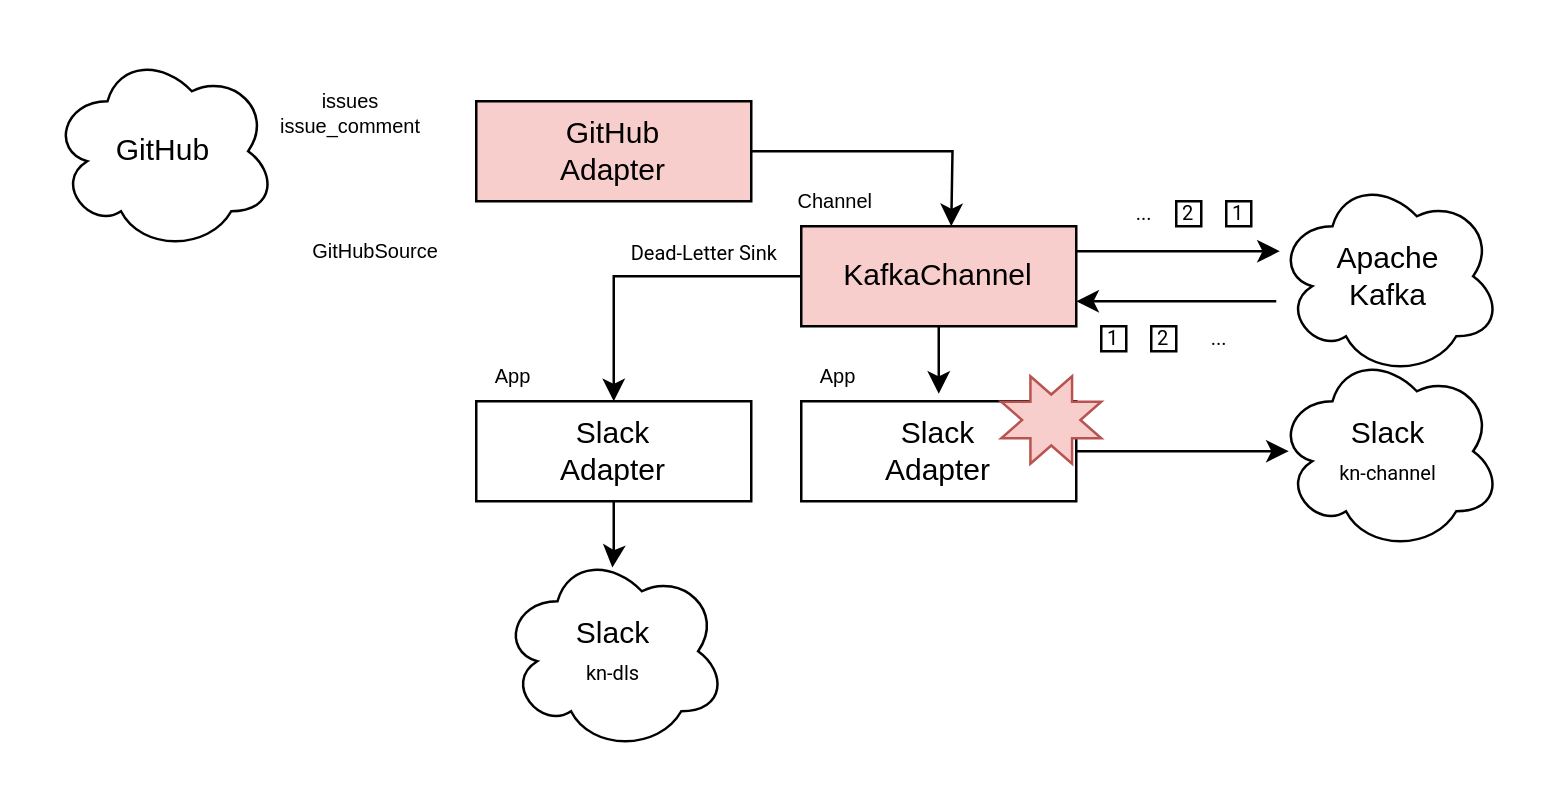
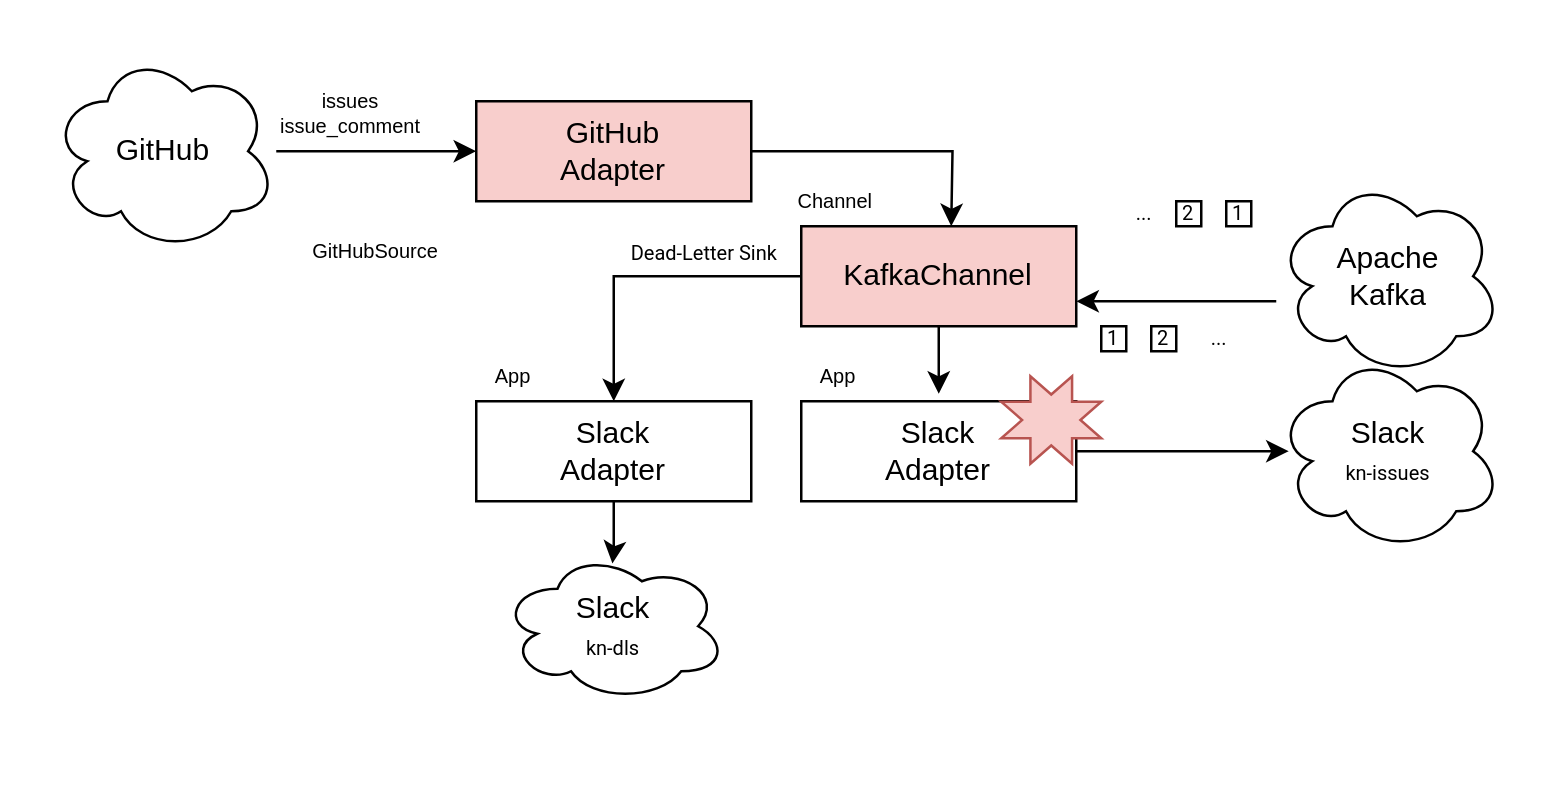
+ <mxCell id="2" value="" style="edgeStyle=orthogonalEdgeStyle;rounded=0;orthogonalLoop=1;jettySize=auto;html=1;" edge="1" parent="1" source="3" target="5"><mxGeometry relative="1" as="geometry" /></mxCell>
- <mxCell id="12" style="edgeStyle=orthogonalEdgeStyle;rounded=0;orthogonalLoop=1;jettySize=auto;html=1;" edge="1" parent="1" source="17" target="18"><mxGeometry relative="1" as="geometry"><Array as="points"><mxPoint x="490" y="100" /><mxPoint x="490" y="100" /></Array></mxGeometry></mxCell>
- <mxCell id="8" value="Slack&lt;br style=&quot;font-size: 11px;&quot;&gt;&lt;font face=&quot;roboto&quot;&gt;&lt;span style=&quot;font-size: 8px;&quot;&gt;kn-channel&lt;/span&gt;&lt;/font&gt;" style="ellipse;shape=cloud;whiteSpace=wrap;html=1;" vertex="1" parent="1"><mxGeometry x="510" y="140" width="90" height="80" as="geometry" /></mxCell>
+ <mxCell id="8" value="Slack&lt;br style=&quot;font-size: 11px;&quot;&gt;&lt;font face=&quot;roboto&quot;&gt;&lt;span style=&quot;font-size: 8px;&quot;&gt;kn-issues&lt;/span&gt;&lt;/font&gt;" style="ellipse;shape=cloud;whiteSpace=wrap;html=1;" vertex="1" parent="1"><mxGeometry x="510" y="140" width="90" height="80" as="geometry" /></mxCell>
- <mxCell id="29" value="Slack&lt;br&gt;&lt;span style=&quot;font-family: roboto; font-size: 8px;&quot;&gt;kn-dls&lt;/span&gt;" style="ellipse;shape=cloud;whiteSpace=wrap;html=1;" vertex="1" parent="1"><mxGeometry x="200" y="220" width="90" height="80" as="geometry" /></mxCell>
+ <mxCell id="29" value="Slack&lt;br&gt;&lt;span style=&quot;font-family: roboto; font-size: 8px;&quot;&gt;kn-dls&lt;/span&gt;" style="ellipse;shape=cloud;whiteSpace=wrap;html=1;" vertex="1" parent="1"><mxGeometry x="200" y="220" width="90" height="60" as="geometry" /></mxCell>
